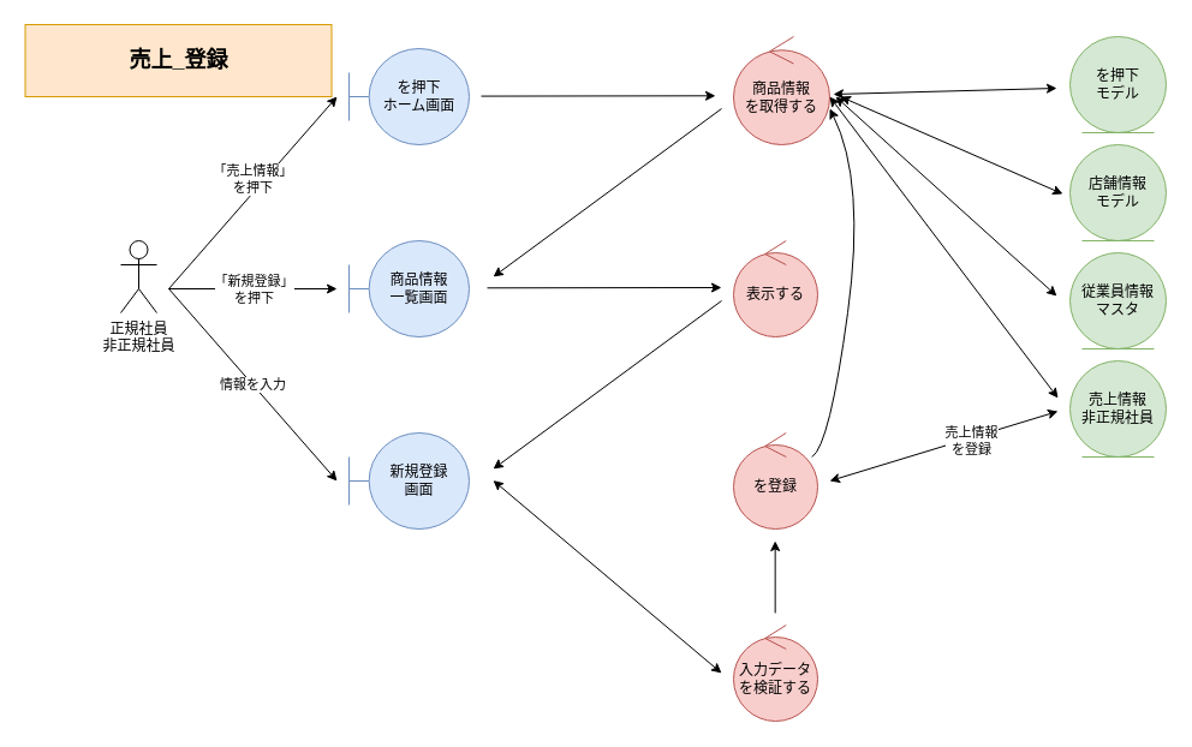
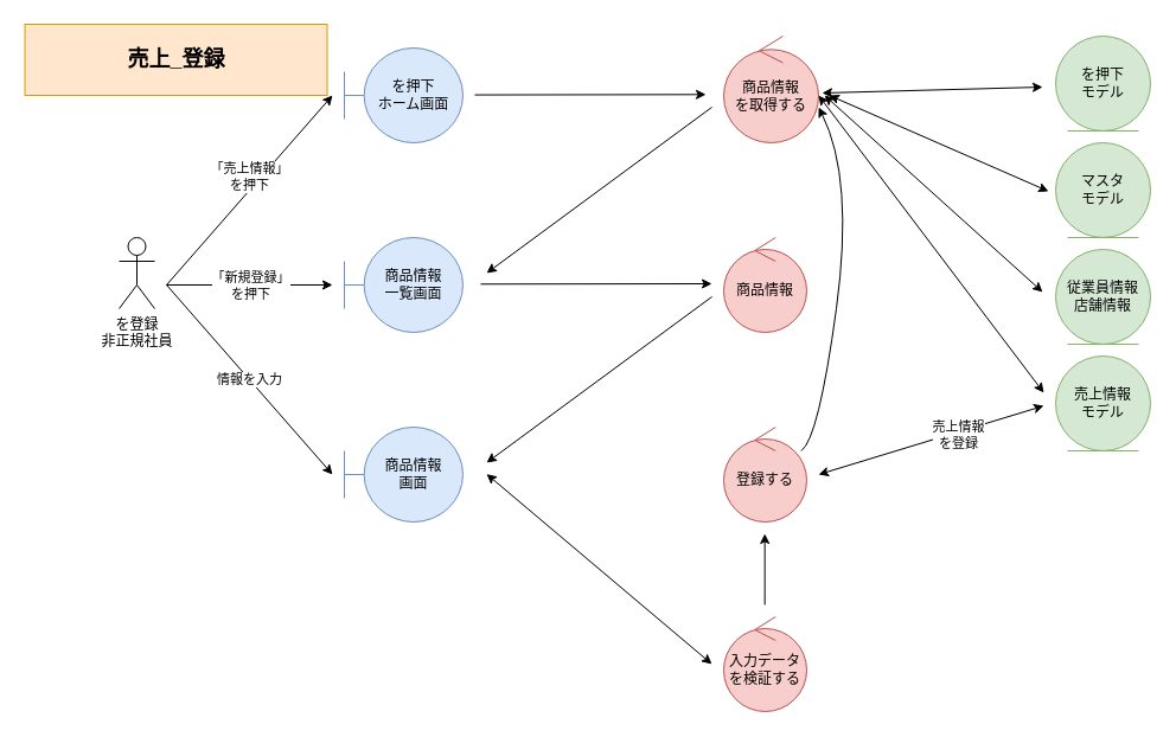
- <mxCell id="6" value="店舗情報&lt;br&gt;モデル" style="ellipse;shape=umlEntity;whiteSpace=wrap;html=1;fillColor=#d5e8d4;strokeColor=#82b366;" parent="1" vertex="1"><mxGeometry x="890" y="120" width="80" height="80" as="geometry" /></mxCell>
+ <mxCell id="6" value="マスタ&lt;br&gt;モデル" style="ellipse;shape=umlEntity;whiteSpace=wrap;html=1;fillColor=#d5e8d4;strokeColor=#82b366;" parent="1" vertex="1"><mxGeometry x="890" y="120" width="80" height="80" as="geometry" /></mxCell>
- <mxCell id="7" value="表示する" style="ellipse;shape=umlControl;whiteSpace=wrap;html=1;fillColor=#f8cecc;strokeColor=#b85450;" parent="1" vertex="1"><mxGeometry x="610" y="200" width="70" height="80" as="geometry" /></mxCell>
+ <mxCell id="7" value="商品情報" style="ellipse;shape=umlControl;whiteSpace=wrap;html=1;fillColor=#f8cecc;strokeColor=#b85450;" parent="1" vertex="1"><mxGeometry x="610" y="200" width="70" height="80" as="geometry" /></mxCell>
- <mxCell id="29" value="従業員情報&lt;br&gt;マスタ" style="ellipse;shape=umlEntity;whiteSpace=wrap;html=1;fillColor=#d5e8d4;strokeColor=#82b366;" vertex="1" parent="1"><mxGeometry x="890" y="210" width="80" height="80" as="geometry" /></mxCell>
+ <mxCell id="29" value="従業員情報&lt;br&gt;店舗情報" style="ellipse;shape=umlEntity;whiteSpace=wrap;html=1;fillColor=#d5e8d4;strokeColor=#82b366;" vertex="1" parent="1"><mxGeometry x="890" y="210" width="80" height="80" as="geometry" /></mxCell>
- <mxCell id="2" value="正規社員&lt;br&gt;非正規社員" style="shape=umlActor;verticalLabelPosition=bottom;verticalAlign=top;html=1;" parent="1" vertex="1"><mxGeometry x="100" y="200" width="30" height="60" as="geometry" /></mxCell>
+ <mxCell id="2" value="を登録&lt;br&gt;非正規社員" style="shape=umlActor;verticalLabelPosition=bottom;verticalAlign=top;html=1;" parent="1" vertex="1"><mxGeometry x="100" y="200" width="30" height="60" as="geometry" /></mxCell>
- <mxCell id="30" value="売上情報&lt;br&gt;非正規社員" style="ellipse;shape=umlEntity;whiteSpace=wrap;html=1;fillColor=#d5e8d4;strokeColor=#82b366;" vertex="1" parent="1"><mxGeometry x="890" y="300" width="80" height="80" as="geometry" /></mxCell>
+ <mxCell id="30" value="売上情報&lt;br&gt;モデル" style="ellipse;shape=umlEntity;whiteSpace=wrap;html=1;fillColor=#d5e8d4;strokeColor=#82b366;" vertex="1" parent="1"><mxGeometry x="890" y="300" width="80" height="80" as="geometry" /></mxCell>
- <mxCell id="19" value="新規登録&lt;br&gt;画面" style="shape=umlBoundary;whiteSpace=wrap;html=1;fillColor=#dae8fc;strokeColor=#6c8ebf;" parent="1" vertex="1"><mxGeometry x="290" y="360" width="100" height="80" as="geometry" /></mxCell>
+ <mxCell id="19" value="商品情報&lt;br&gt;画面" style="shape=umlBoundary;whiteSpace=wrap;html=1;fillColor=#dae8fc;strokeColor=#6c8ebf;" parent="1" vertex="1"><mxGeometry x="290" y="360" width="100" height="80" as="geometry" /></mxCell>
- <mxCell id="20" value="を登録" style="ellipse;shape=umlControl;whiteSpace=wrap;html=1;fillColor=#f8cecc;strokeColor=#b85450;fontColor=default;" parent="1" vertex="1"><mxGeometry x="610" y="360" width="70" height="80" as="geometry" /></mxCell>
+ <mxCell id="20" value="登録する" style="ellipse;shape=umlControl;whiteSpace=wrap;html=1;fillColor=#f8cecc;strokeColor=#b85450;fontColor=default;" parent="1" vertex="1"><mxGeometry x="610" y="360" width="70" height="80" as="geometry" /></mxCell>
